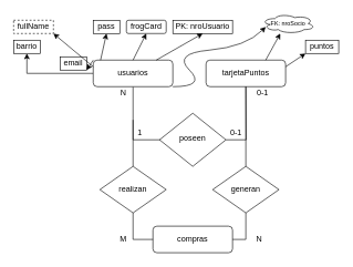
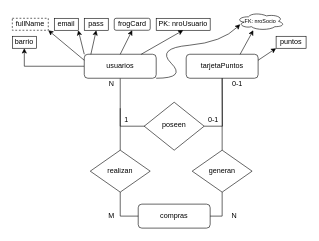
- <mxCell id="12" value="email" style="rounded=0;whiteSpace=wrap;html=1;" parent="1" vertex="1"><mxGeometry x="90" y="85" width="40" height="20" as="geometry" /></mxCell>
+ <mxCell id="12" value="email" style="rounded=0;whiteSpace=wrap;html=1;" parent="1" vertex="1"><mxGeometry x="90" y="30" width="40" height="20" as="geometry" /></mxCell>
